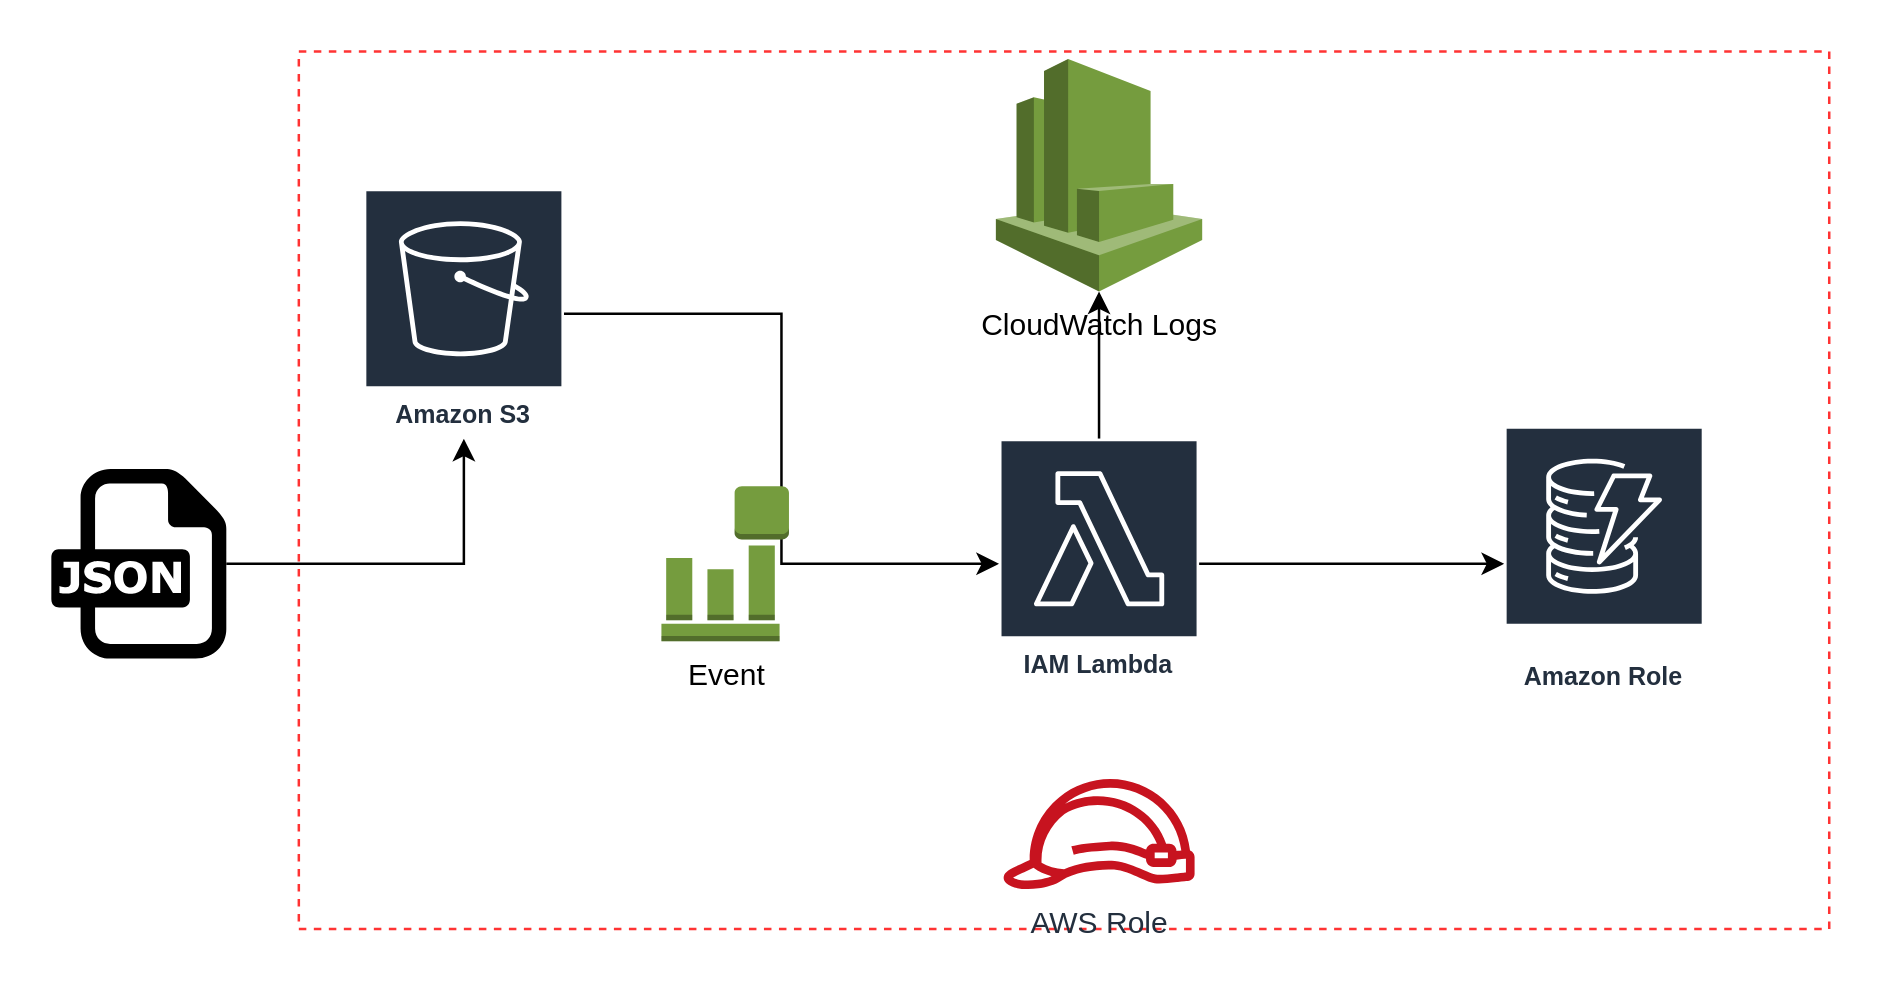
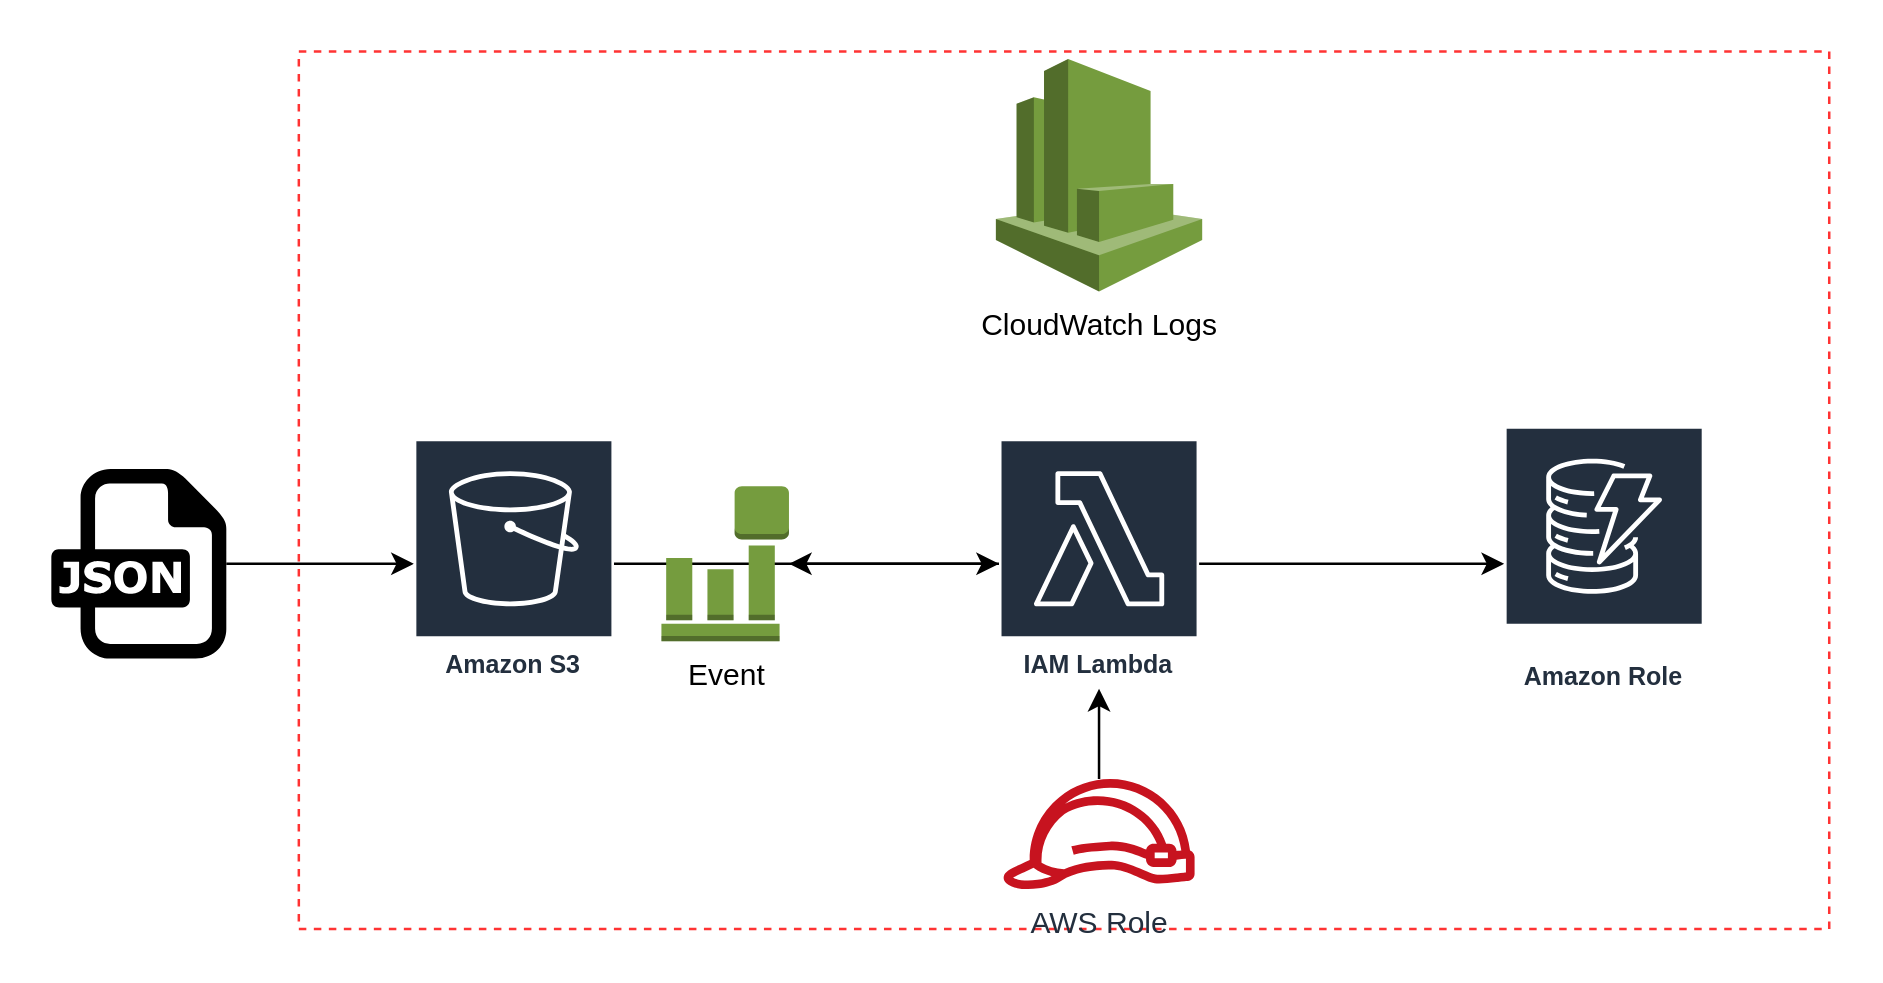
- <mxCell id="6" value="Amazon S3" style="outlineConnect=0;fontColor=#232F3E;gradientColor=none;strokeColor=#ffffff;fillColor=#232F3E;dashed=0;verticalLabelPosition=middle;verticalAlign=bottom;align=center;html=1;whiteSpace=wrap;fontSize=10;fontStyle=1;spacing=3;shape=mxgraph.aws4.productIcon;prIcon=mxgraph.aws4.s3;" vertex="1" parent="1"><mxGeometry x="145" y="74.9" width="80" height="100" as="geometry" /></mxCell>
+ <mxCell id="6" value="Amazon S3" style="outlineConnect=0;fontColor=#232F3E;gradientColor=none;strokeColor=#ffffff;fillColor=#232F3E;dashed=0;verticalLabelPosition=middle;verticalAlign=bottom;align=center;html=1;whiteSpace=wrap;fontSize=10;fontStyle=1;spacing=3;shape=mxgraph.aws4.productIcon;prIcon=mxgraph.aws4.s3;" vertex="1" parent="1"><mxGeometry x="165" y="174.9" width="80" height="100" as="geometry" /></mxCell>
- <mxCell id="8" style="edgeStyle=orthogonalEdgeStyle;rounded=0;orthogonalLoop=1;jettySize=auto;html=1;entryX=0.5;entryY=1;entryDx=0;entryDy=0;entryPerimeter=0;" edge="1" parent="1" source="9" target="14"><mxGeometry relative="1" as="geometry" /></mxCell>
+ <mxCell id="8" style="edgeStyle=orthogonalEdgeStyle;rounded=0;orthogonalLoop=1;jettySize=auto;html=1;" edge="1" parent="1" source="9" target="11"><mxGeometry relative="1" as="geometry" /></mxCell>
+ <mxCell id="12" style="edgeStyle=orthogonalEdgeStyle;rounded=0;orthogonalLoop=1;jettySize=auto;html=1;" edge="1" parent="1" source="13" target="9"><mxGeometry relative="1" as="geometry" /></mxCell>
